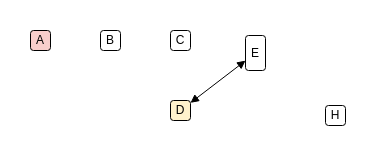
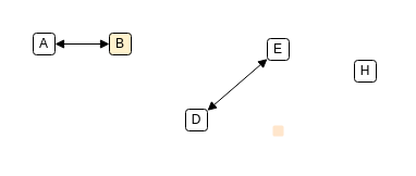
- <mxCell style="rounded=1;whiteSpace=wrap;verticalAlign=middle;align=center;fillColor=#f8cecc;" id="4" parent="3" value="A" vertex="1"><mxGeometry width="20" height="20" as="geometry" x="0" y="0" /></mxCell>
+ <mxCell style="rounded=1;whiteSpace=wrap;verticalAlign=middle;align=center;" id="4" parent="3" value="A" vertex="1"><mxGeometry width="20" height="20" as="geometry" x="0" y="0" /></mxCell>
+ <mxCell id="16" source="4" target="5" parent="1" edge="1" style="endArrow=block;startArrow=block;endFill=1;startFill=1;html=1;"><mxGeometry relative="1" as="geometry" /></mxCell>
- <mxCell style="rounded=1;whiteSpace=wrap;verticalAlign=middle;align=center;" id="5" parent="3" value="B" vertex="1"><mxGeometry width="20" height="20" as="geometry" x="70" y="0" /></mxCell>
+ <mxCell style="rounded=1;whiteSpace=wrap;verticalAlign=middle;align=center;fillColor=#fff2cc;" id="5" parent="3" value="B" vertex="1"><mxGeometry width="20" height="20" as="geometry" x="70" y="0" /></mxCell>
- <mxCell style="rounded=1;whiteSpace=wrap;verticalAlign=middle;align=center;" id="7" parent="6" value="C" vertex="1"><mxGeometry width="20" height="20" as="geometry" x="0" y="0" /></mxCell>
- <mxCell style="rounded=1;whiteSpace=wrap;verticalAlign=middle;align=center;" id="11" parent="10" value="E" vertex="1"><mxGeometry x="5" y="5" width="20" height="35" as="geometry" /></mxCell>
+ <mxCell style="rounded=1;whiteSpace=wrap;verticalAlign=middle;align=center;" id="11" parent="10" value="E" vertex="1"><mxGeometry width="20" height="20" as="geometry" x="5" y="5" /></mxCell>
- <mxCell style="rounded=1;whiteSpace=wrap;verticalAlign=middle;align=center;fillColor=#fff2cc;" id="8" parent="6" value="D" vertex="1"><mxGeometry width="20" height="20" as="geometry" x="0" y="70" /></mxCell>
+ <mxCell style="rounded=1;whiteSpace=wrap;verticalAlign=middle;align=center;" id="8" parent="6" value="D" vertex="1"><mxGeometry width="20" height="20" as="geometry" x="0" y="70" /></mxCell>
- <mxCell style="rounded=1;whiteSpace=wrap;verticalAlign=middle;align=center;" id="15" parent="13" value="H" vertex="1"><mxGeometry width="20" height="20" as="geometry" x="5" y="75" /></mxCell>
+ <mxCell style="rounded=1;whiteSpace=wrap;verticalAlign=middle;align=center;" id="15" parent="13" value="H" vertex="1"><mxGeometry x="5" y="25" width="20" height="20" as="geometry" /></mxCell>
- <mxCell style="rounded=1;whiteSpace=wrap;verticalAlign=middle;align=center;strokeColor=transparent;fontColor=transparent;" id="12" parent="10" value="F" vertex="1"><mxGeometry width="10" height="10" as="geometry" x="10" y="85" /></mxCell>
+ <mxCell style="rounded=1;whiteSpace=wrap;verticalAlign=middle;align=center;strokeColor=transparent;fontColor=transparent;fillColor=#ffe6cc;" id="12" parent="10" value="F" vertex="1"><mxGeometry width="10" height="10" as="geometry" x="10" y="85" /></mxCell>
